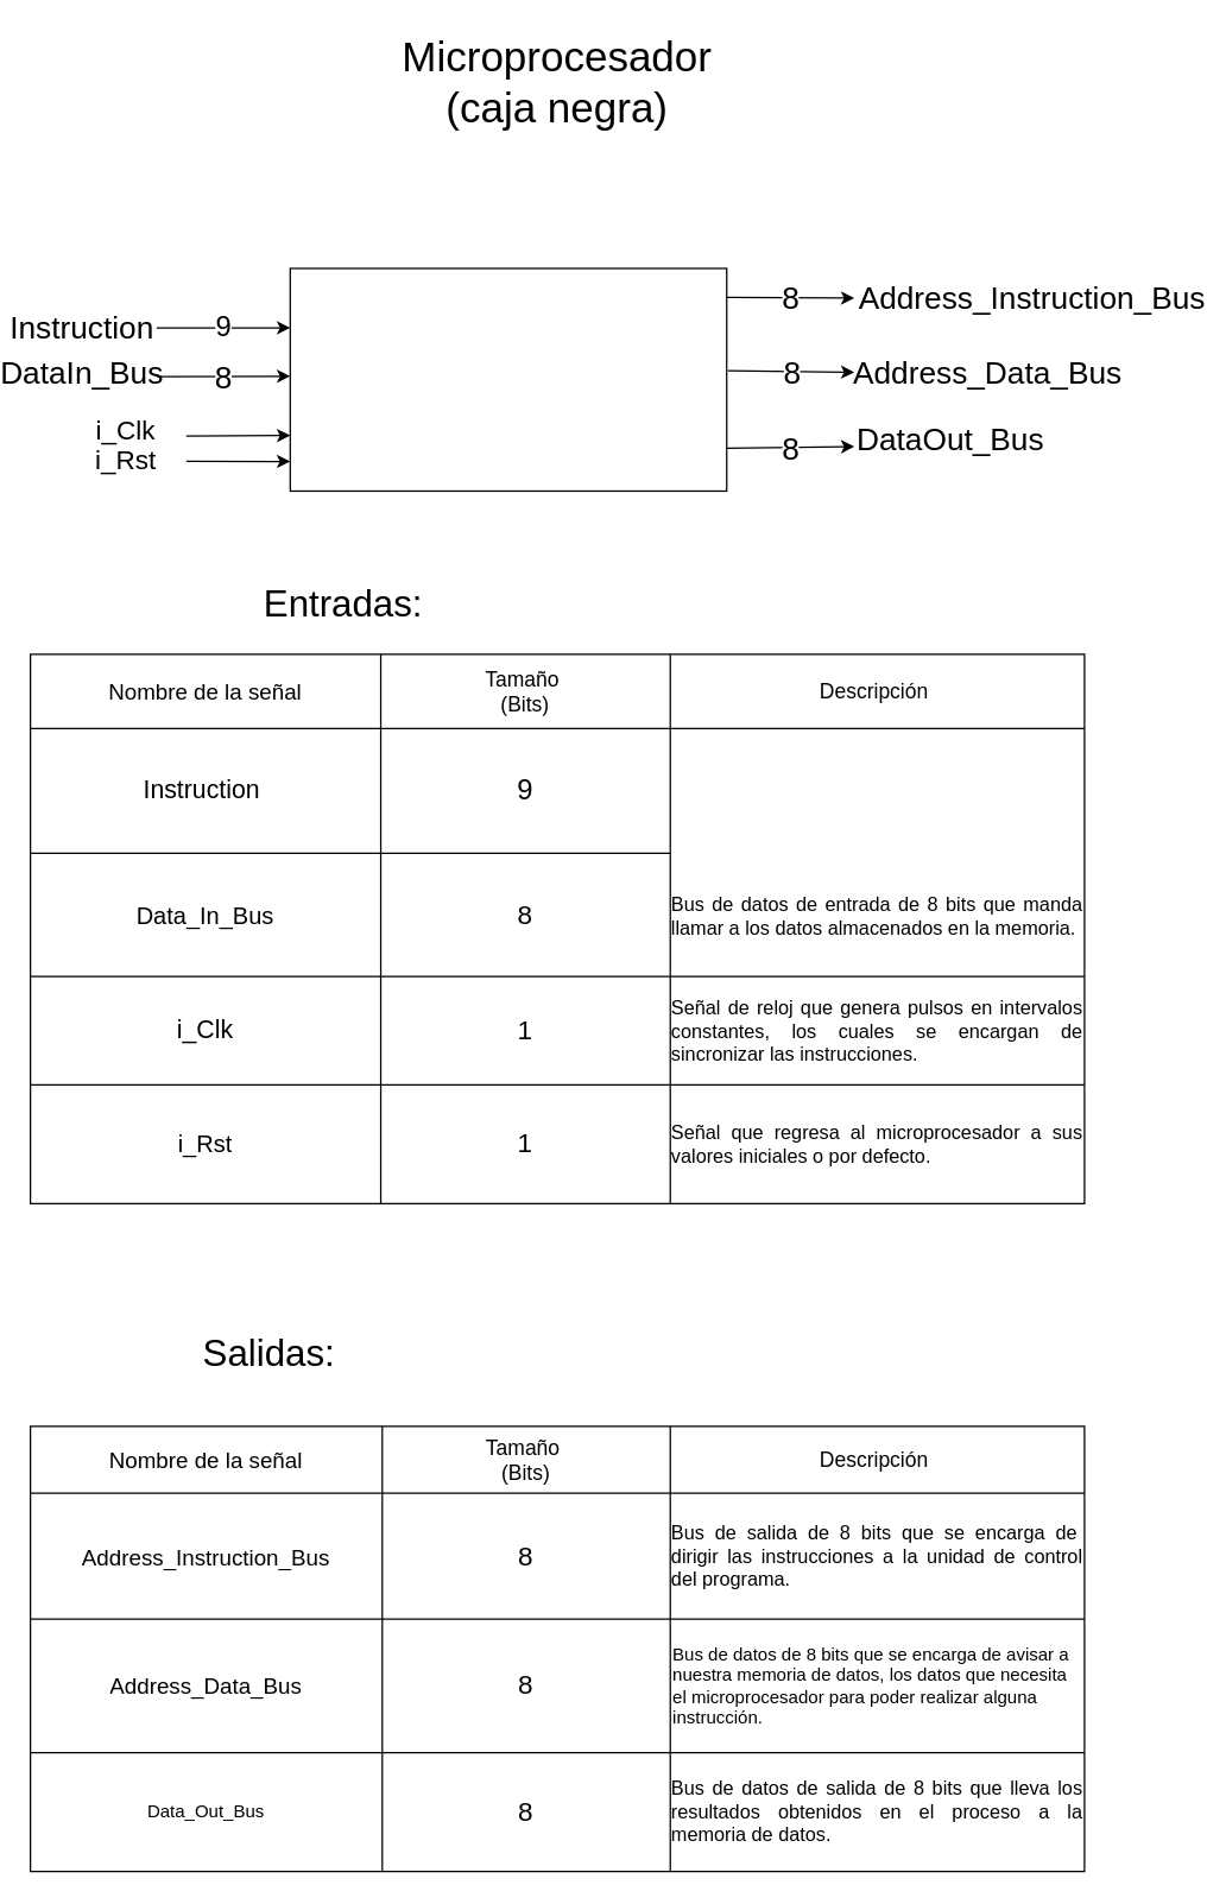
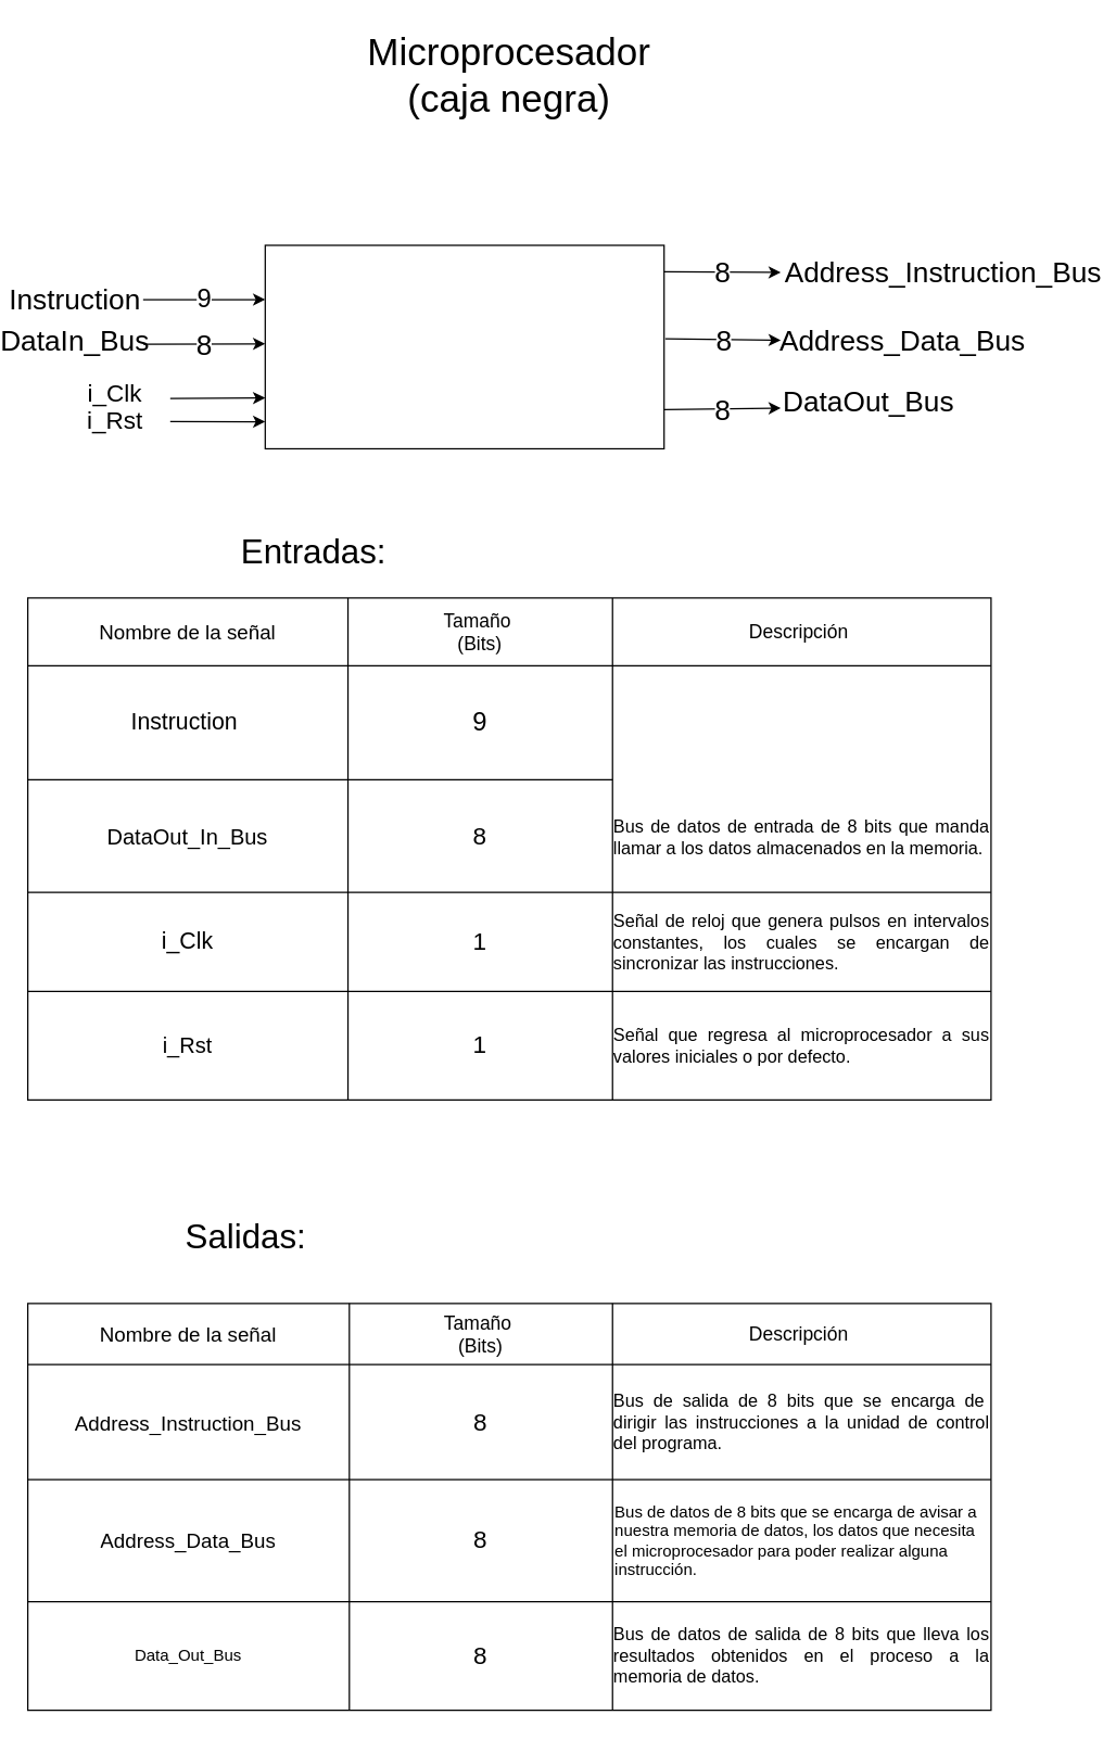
- <mxCell id="25" value="Data_In_Bus" style="shape=partialRectangle;html=1;whiteSpace=wrap;connectable=0;overflow=hidden;fillColor=none;top=0;left=0;bottom=0;right=0;fontSize=16;" parent="24" vertex="1"><mxGeometry width="236" height="83" as="geometry" /></mxCell>
+ <mxCell id="25" value="DataOut_In_Bus" style="shape=partialRectangle;html=1;whiteSpace=wrap;connectable=0;overflow=hidden;fillColor=none;top=0;left=0;bottom=0;right=0;fontSize=16;" parent="24" vertex="1"><mxGeometry width="236" height="83" as="geometry" /></mxCell>
